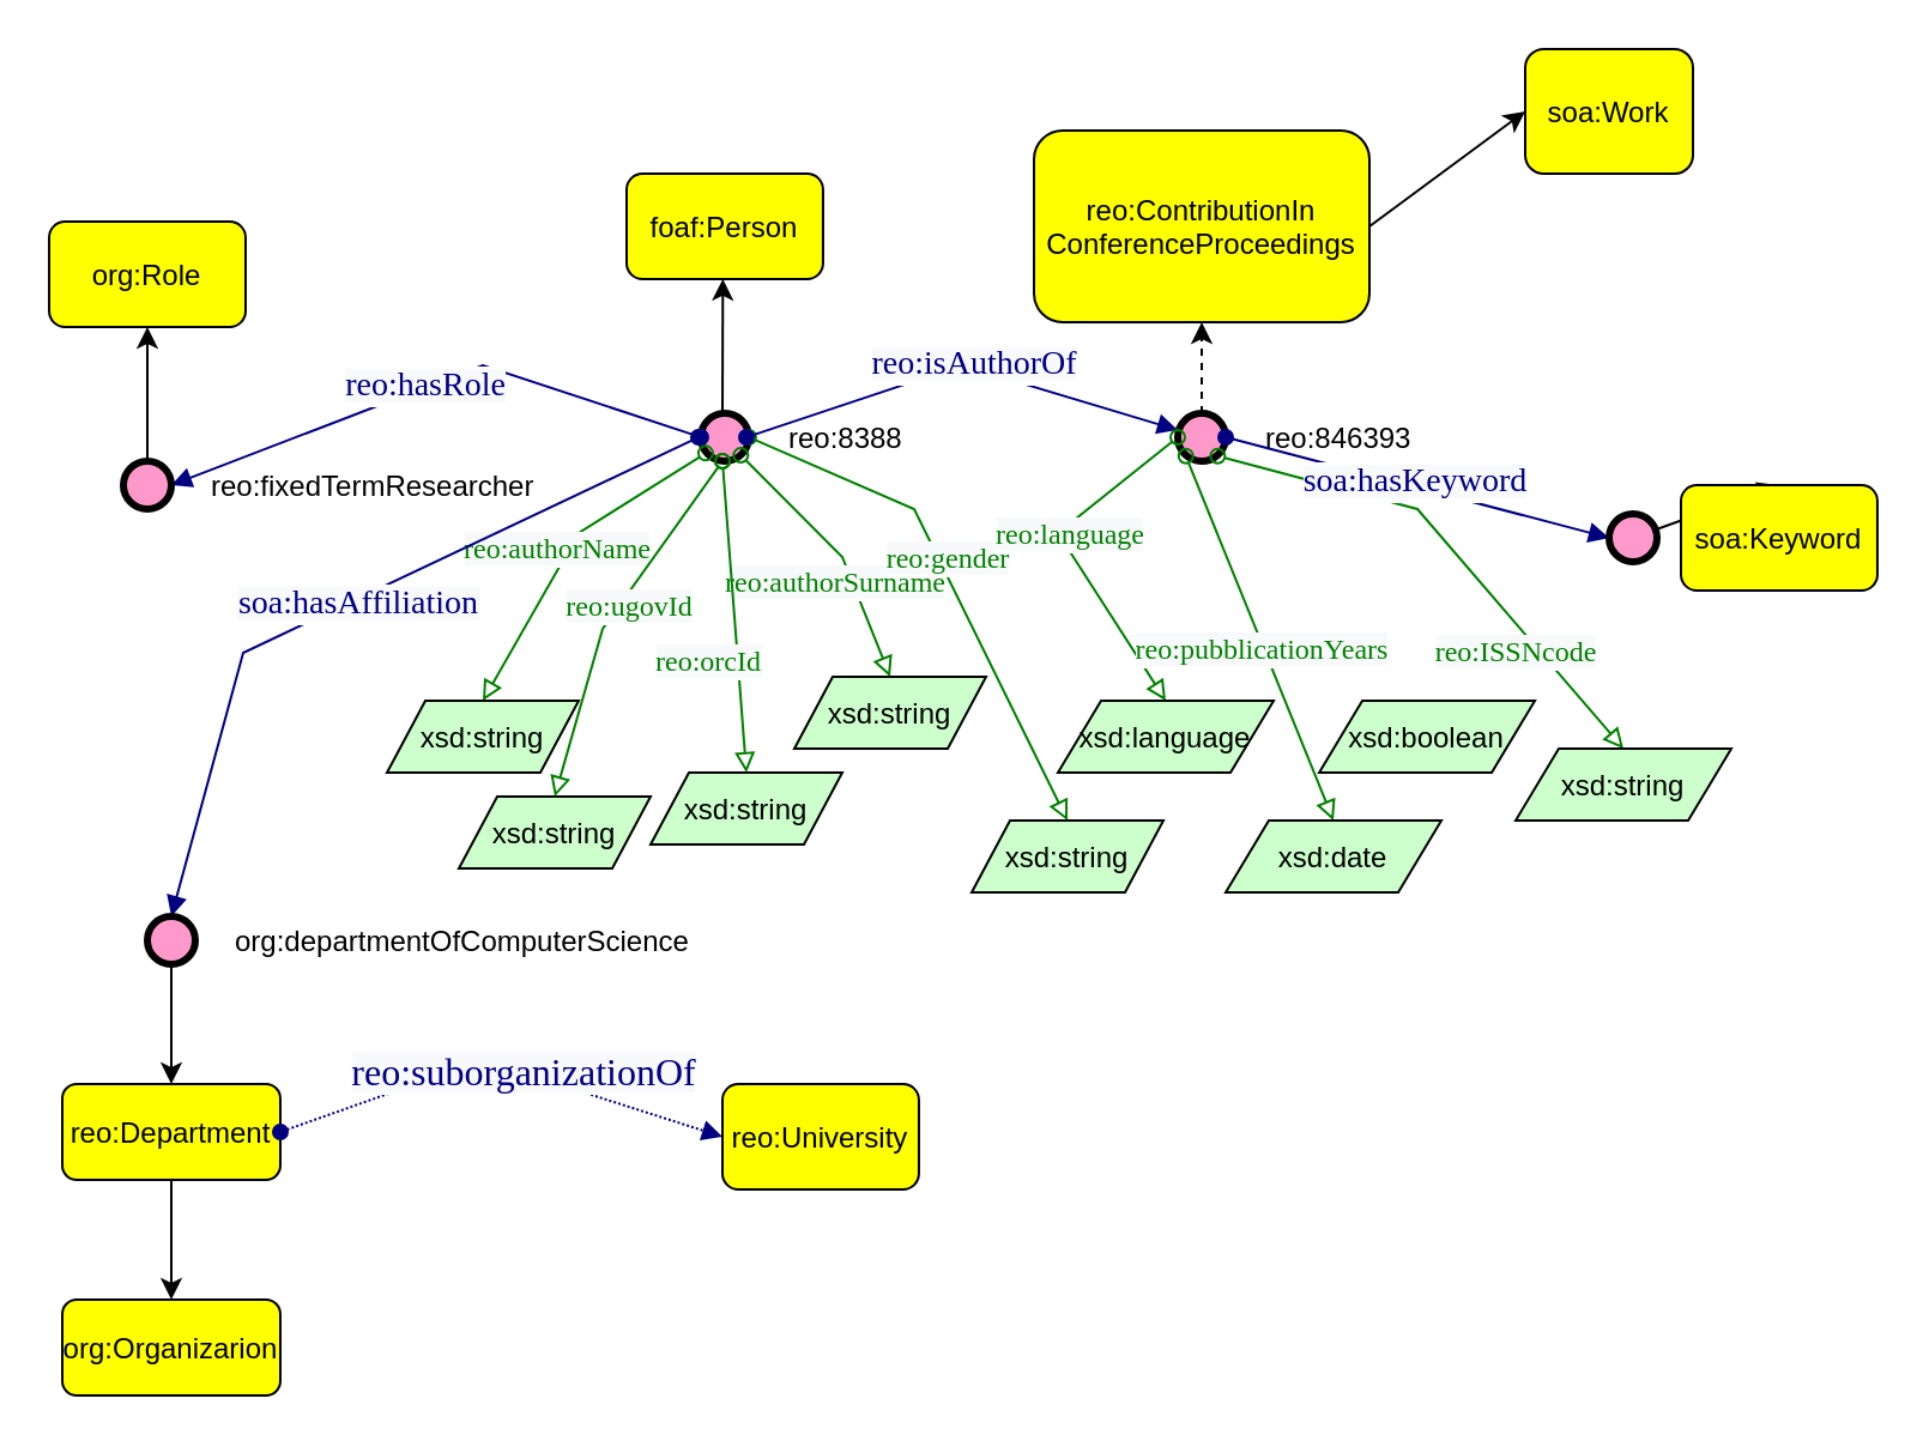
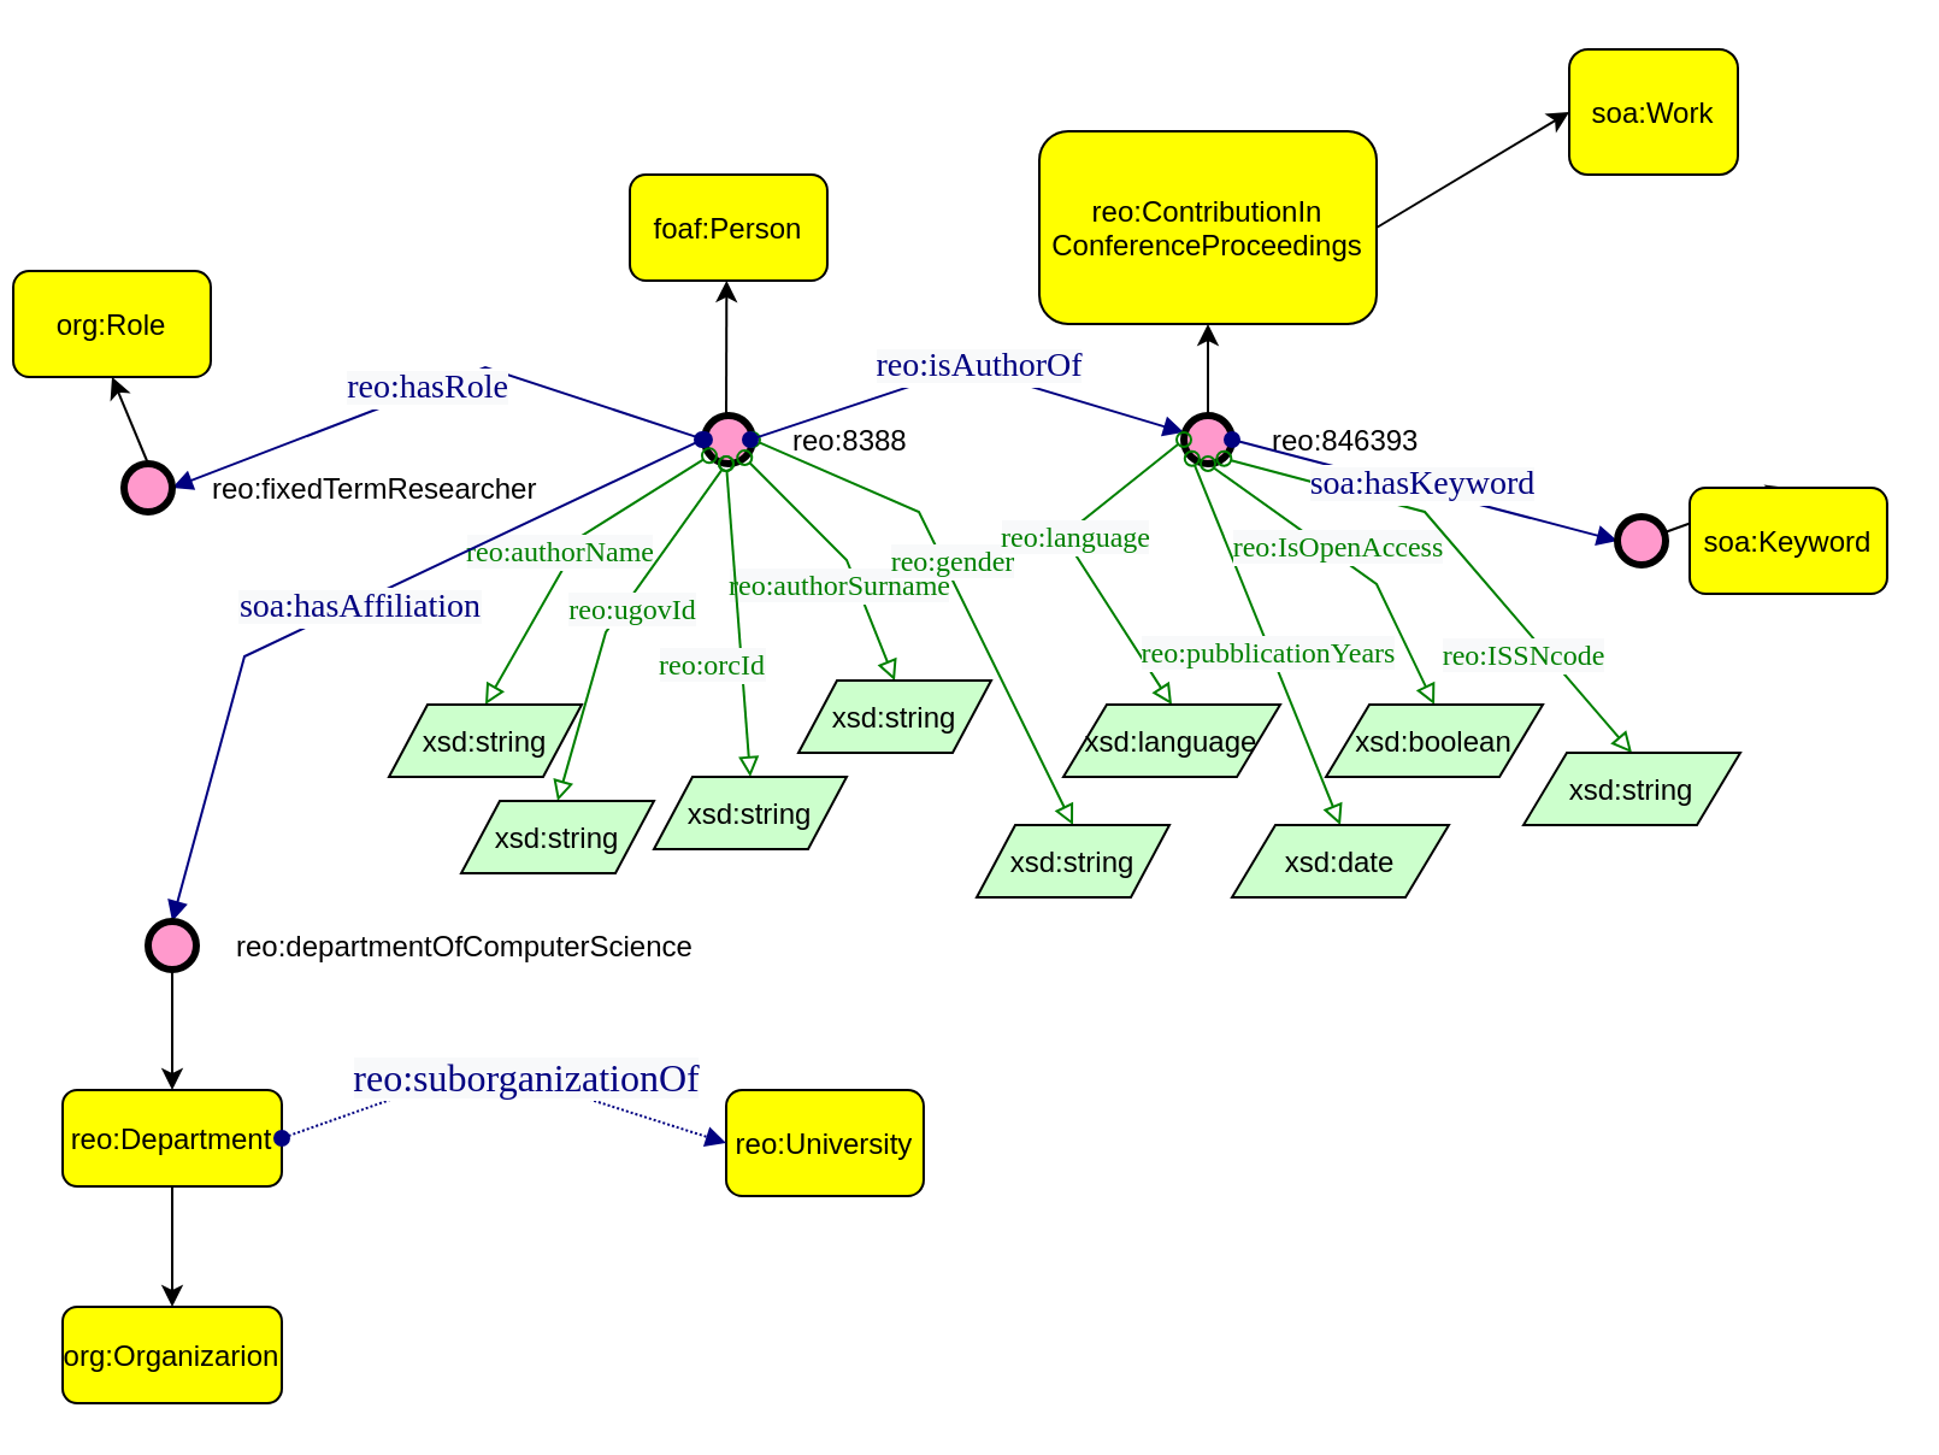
- <mxCell id="32" value="soa:Work" style="graphMlID=n4;shape=rect;rounded=1;arcsize=30;fillColor=#ffff00;strokeColor=#000000;strokeWidth=1.0" vertex="1" parent="1"><mxGeometry x="636" y="20" width="70" height="52" as="geometry" /></mxCell>
+ <mxCell id="32" value="soa:Work" style="graphMlID=n4;shape=rect;rounded=1;arcsize=30;fillColor=#ffff00;strokeColor=#000000;strokeWidth=1.0" vertex="1" parent="1"><mxGeometry x="651" y="20" width="70" height="52" as="geometry" /></mxCell>
- <mxCell id="9" value="org:Role" style="graphMlID=n4;shape=rect;rounded=1;arcsize=30;fillColor=#ffff00;strokeColor=#000000;strokeWidth=1.0" vertex="1" parent="1"><mxGeometry x="20.02" y="92" width="81.968" height="44" as="geometry" /></mxCell>
+ <mxCell id="9" value="org:Role" style="graphMlID=n4;shape=rect;rounded=1;arcsize=30;fillColor=#ffff00;strokeColor=#000000;strokeWidth=1.0" vertex="1" parent="1"><mxGeometry x="5.02" y="112" width="81.968" height="44" as="geometry" /></mxCell>
- <mxCell id="29" value="" style="endArrow=classic;html=1;textDirection=ltr;rounded=0;exitX=0.5;exitY=0;exitDx=0;exitDy=0;entryX=0.5;entryY=1;entryDx=0;entryDy=0;dashed=1;" edge="1" parent="1" source="28" target="31"><mxGeometry width="50" height="50" relative="1" as="geometry"><mxPoint x="311" y="182" as="sourcePoint" /><mxPoint x="501" y="102" as="targetPoint" /></mxGeometry></mxCell>
+ <mxCell id="29" value="" style="endArrow=classic;html=1;textDirection=ltr;rounded=0;exitX=0.5;exitY=0;exitDx=0;exitDy=0;entryX=0.5;entryY=1;entryDx=0;entryDy=0;" edge="1" parent="1" source="28" target="31"><mxGeometry width="50" height="50" relative="1" as="geometry"><mxPoint x="311" y="182" as="sourcePoint" /><mxPoint x="501" y="102" as="targetPoint" /></mxGeometry></mxCell>
+ <mxCell id="37" value="" style="graphMlID=e2;rounded=0;endArrow=block;strokeColor=#008000;strokeWidth=1.0;startArrow=oval;startFill=0;endFill=0;exitX=0.5;exitY=1;exitDx=0;exitDy=0;entryX=0.5;entryY=0;entryDx=0;entryDy=0;" edge="1" parent="1" source="28" target="48"><mxGeometry relative="1" as="geometry"><mxPoint x="461" y="212" as="sourcePoint" /><mxPoint x="591" y="312" as="targetPoint" /><Array as="points"><mxPoint x="571" y="242" /></Array></mxGeometry></mxCell>
+ <mxCell id="38" value="&lt;span style=&quot;color: rgb(0, 128, 0); font-family: dialog; background-color: rgb(248, 249, 250);&quot;&gt;&lt;font style=&quot;font-size: 12px;&quot;&gt;reo:IsOpenAccess&lt;/font&gt;&lt;/span&gt;" style="text;html=1;align=center;verticalAlign=middle;resizable=0;points=[];labelBackgroundColor=#ffffff;" vertex="1" connectable="0" parent="37"><mxGeometry x="-0.09" y="3" relative="1" as="geometry"><mxPoint as="offset" /></mxGeometry></mxCell>
- <mxCell id="52" value="org:departmentOfComputerScience" style="graphMlID=n9;shape=ellipse;fillColor=#ff99cc;strokeColor=#000000;strokeWidth=3.0;verticalAlign=middle;labelPosition=right;verticalLabelPosition=middle;align=left;spacingRight=1;spacing=17;" vertex="1" parent="1"><mxGeometry x="61" y="382" width="20" height="20" as="geometry" /></mxCell>
+ <mxCell id="52" value="reo:departmentOfComputerScience" style="graphMlID=n9;shape=ellipse;fillColor=#ff99cc;strokeColor=#000000;strokeWidth=3.0;verticalAlign=middle;labelPosition=right;verticalLabelPosition=middle;align=left;spacingRight=1;spacing=17;" vertex="1" parent="1"><mxGeometry x="61" y="382" width="20" height="20" as="geometry" /></mxCell>
